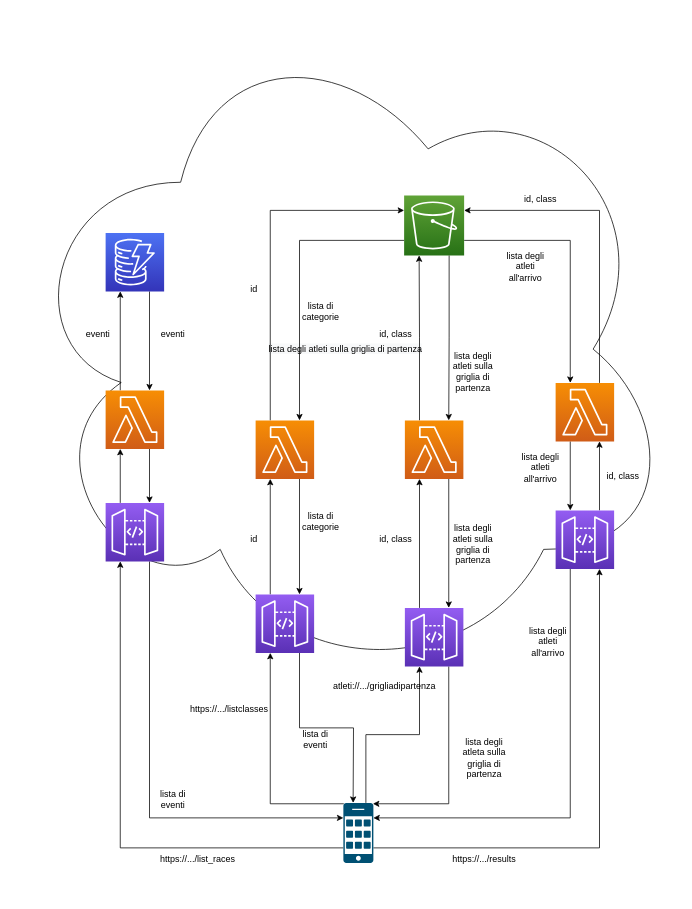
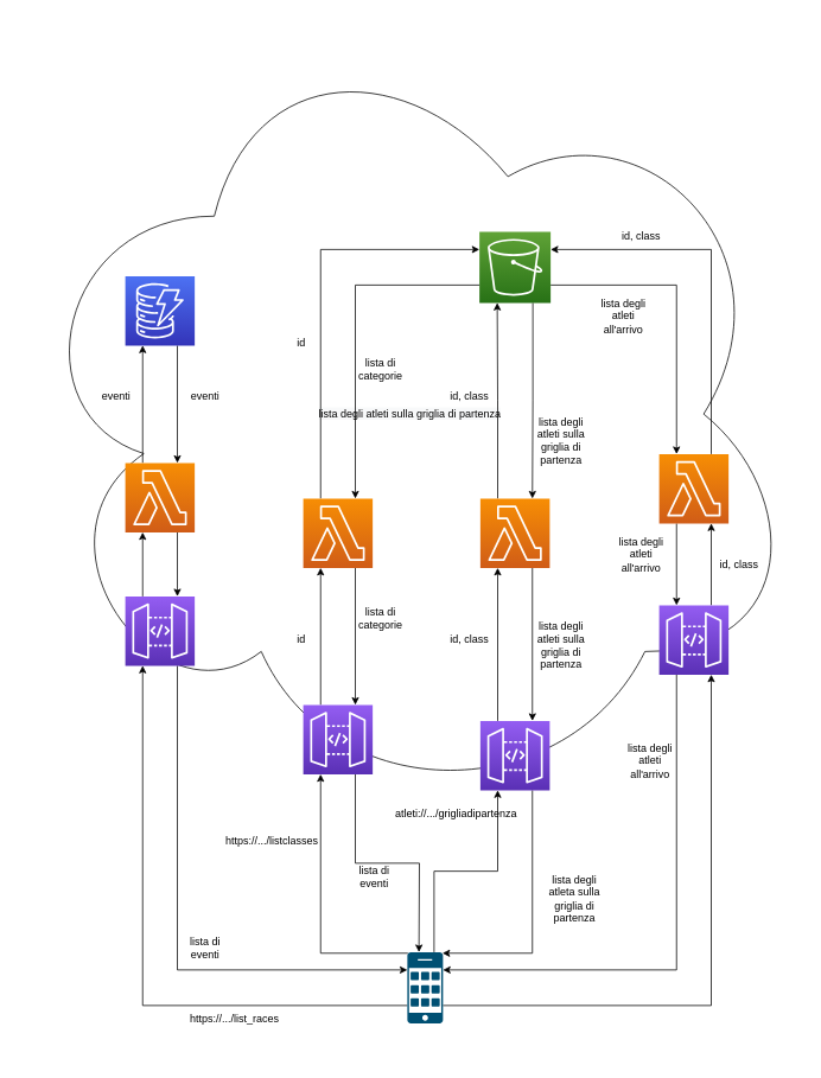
- <mxCell id="54" value="https://.../results" style="text;html=1;strokeColor=none;fillColor=none;align=center;verticalAlign=middle;whiteSpace=wrap;rounded=0;" vertex="1" parent="1"><mxGeometry x="600" y="1100" width="90" height="90" as="geometry" /></mxCell>
